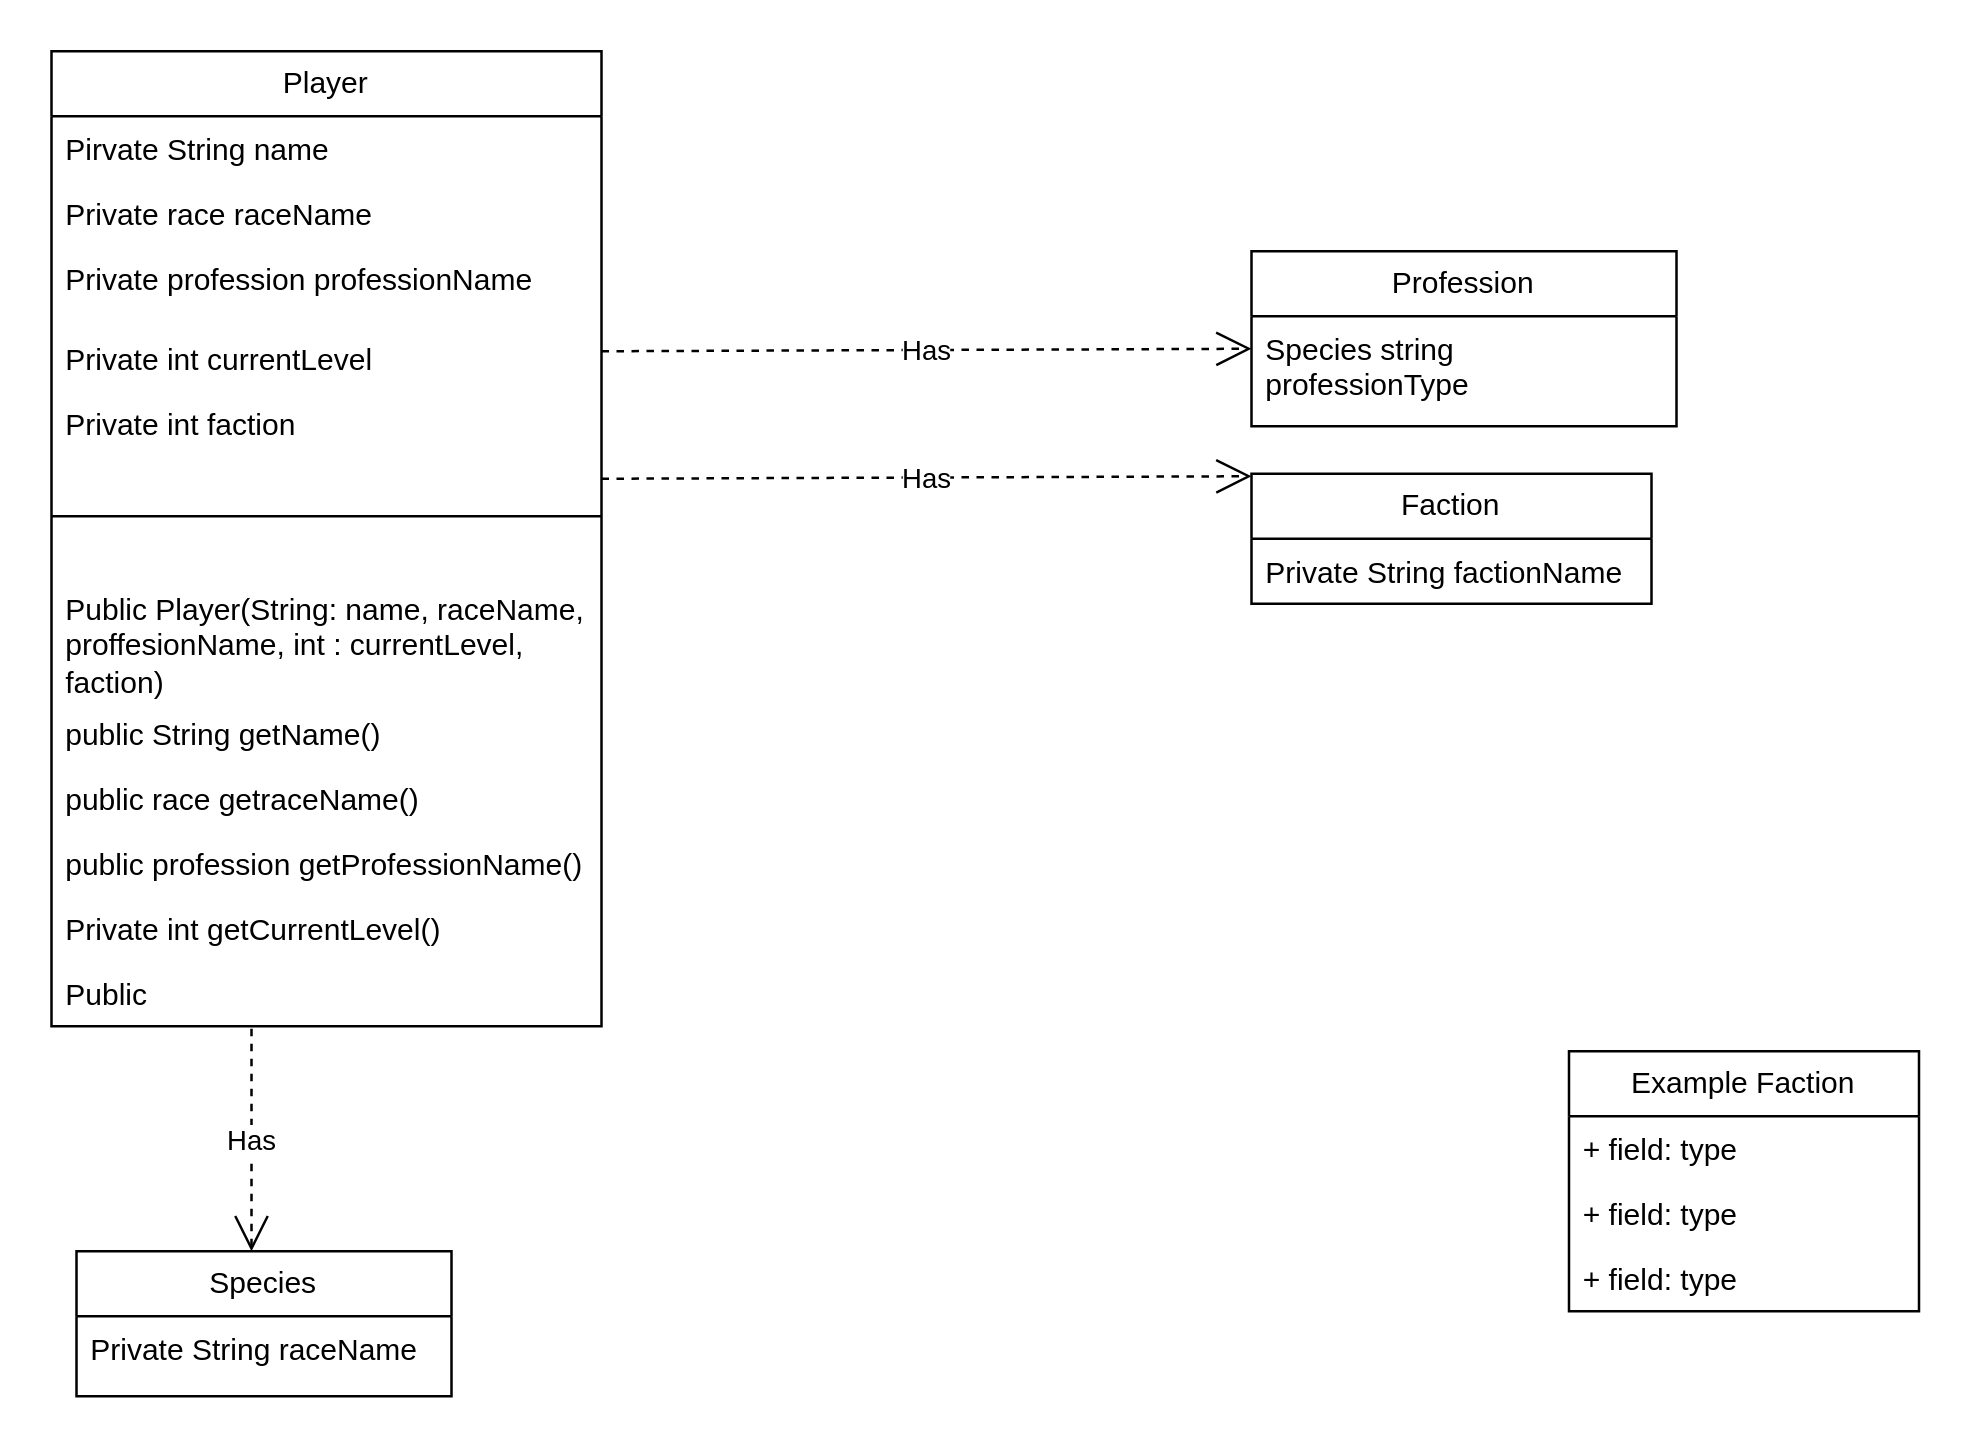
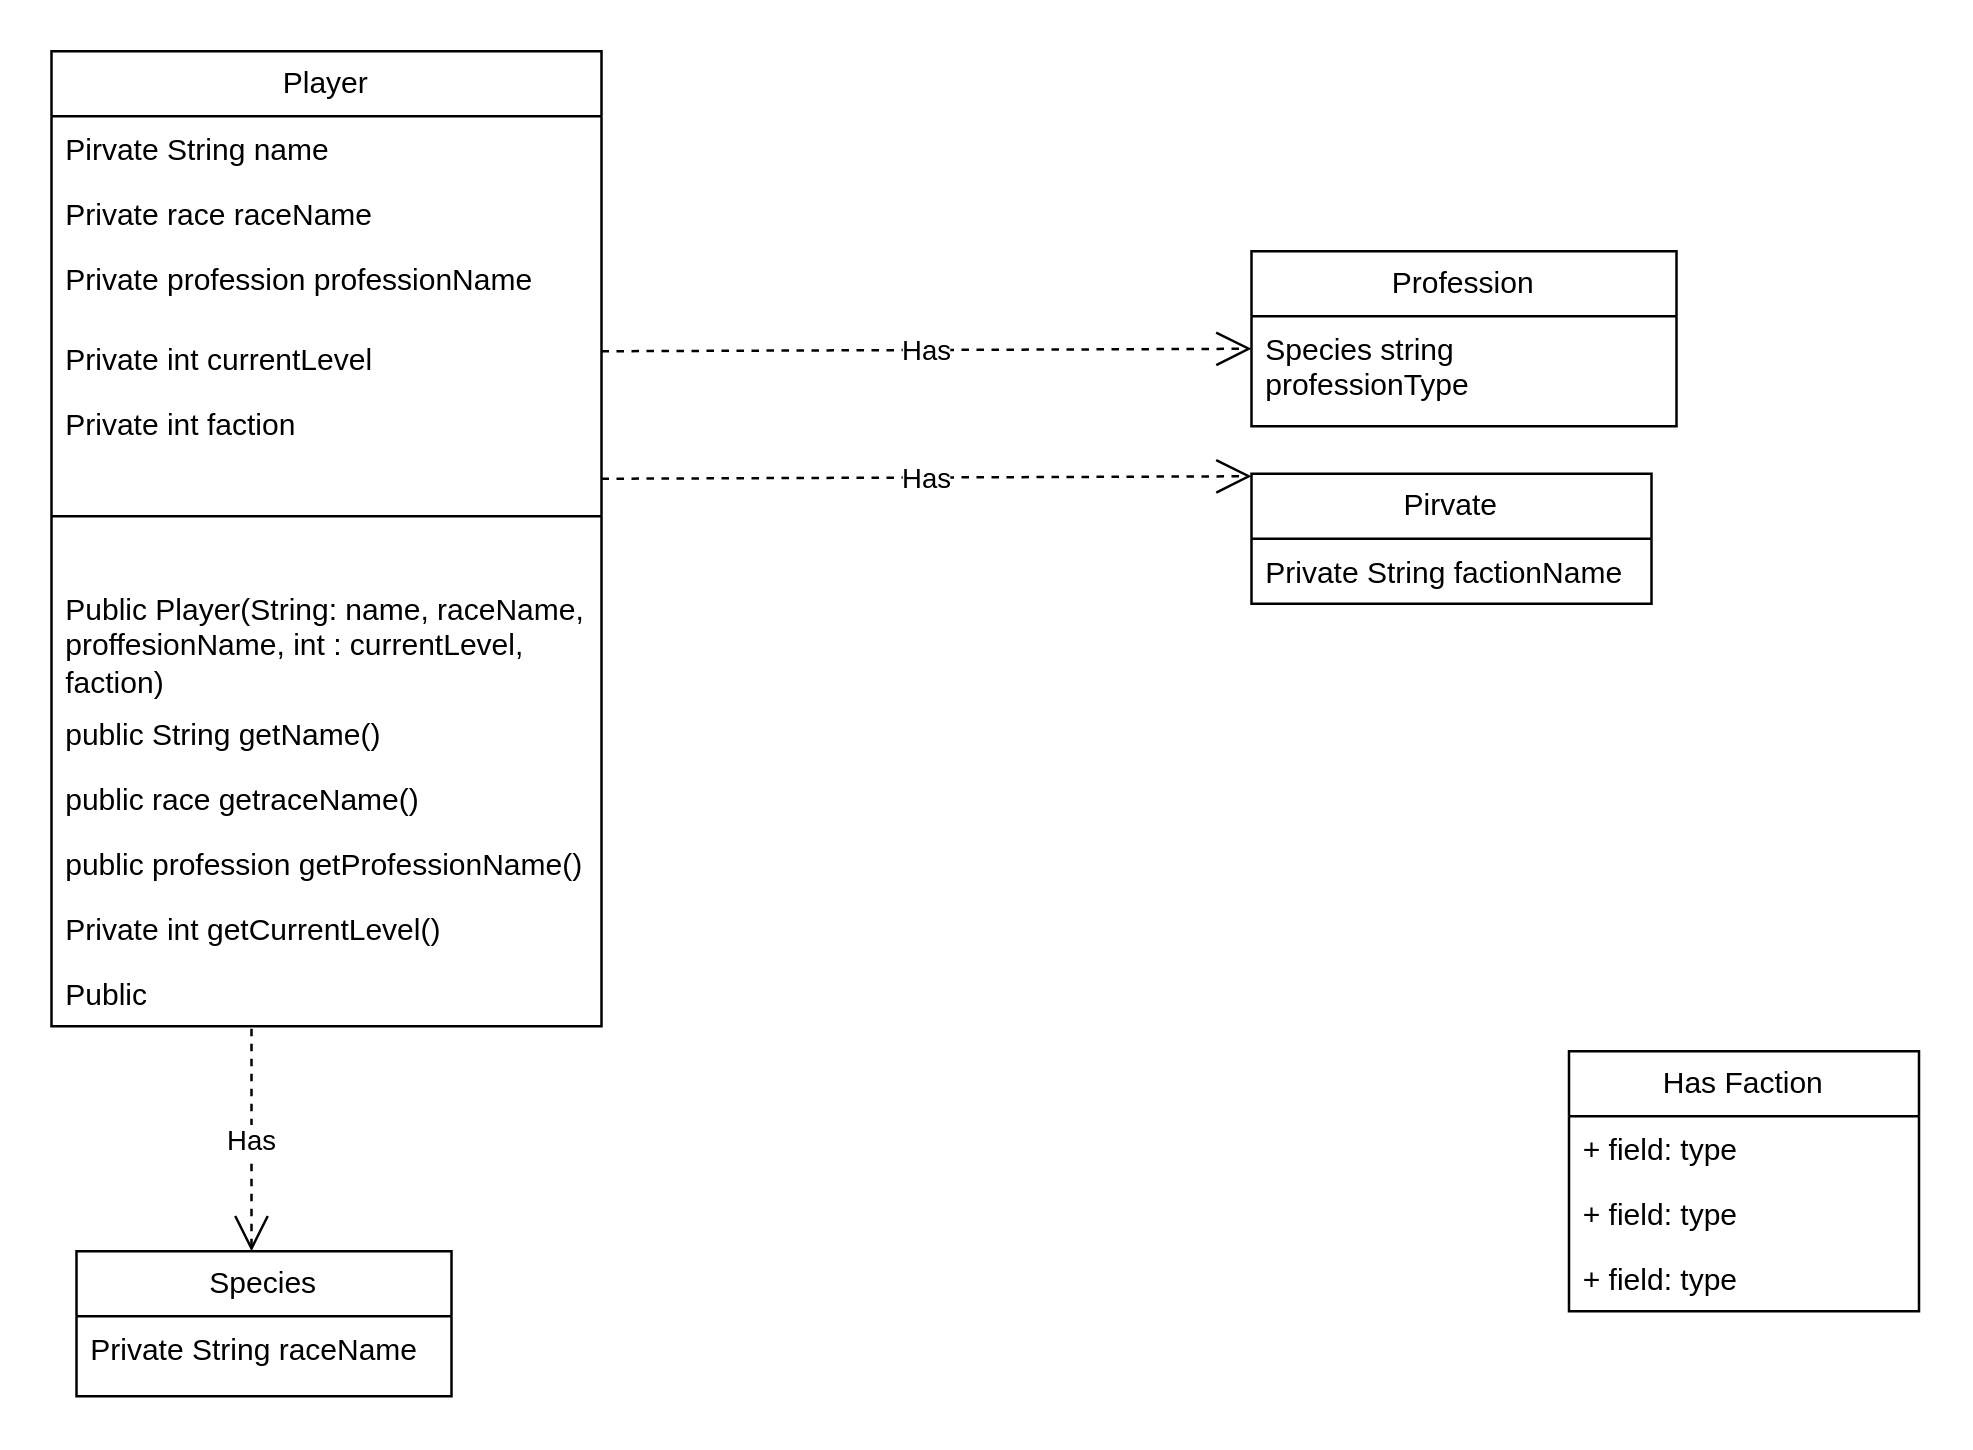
- <mxCell id="15" value="Faction" style="swimlane;fontStyle=0;childLayout=stackLayout;horizontal=1;startSize=26;fillColor=none;horizontalStack=0;resizeParent=1;resizeParentMax=0;resizeLast=0;collapsible=1;marginBottom=0;whiteSpace=wrap;html=1;" parent="1" vertex="1"><mxGeometry x="500" y="189" width="160" height="52" as="geometry" /></mxCell>
+ <mxCell id="15" value="Pirvate" style="swimlane;fontStyle=0;childLayout=stackLayout;horizontal=1;startSize=26;fillColor=none;horizontalStack=0;resizeParent=1;resizeParentMax=0;resizeLast=0;collapsible=1;marginBottom=0;whiteSpace=wrap;html=1;" parent="1" vertex="1"><mxGeometry x="500" y="189" width="160" height="52" as="geometry" /></mxCell>
- <mxCell id="24" value="Example Faction" style="swimlane;fontStyle=0;childLayout=stackLayout;horizontal=1;startSize=26;fillColor=none;horizontalStack=0;resizeParent=1;resizeParentMax=0;resizeLast=0;collapsible=1;marginBottom=0;whiteSpace=wrap;html=1;" vertex="1" parent="1"><mxGeometry x="627" y="420" width="140" height="104" as="geometry" /></mxCell>
+ <mxCell id="24" value="Has Faction" style="swimlane;fontStyle=0;childLayout=stackLayout;horizontal=1;startSize=26;fillColor=none;horizontalStack=0;resizeParent=1;resizeParentMax=0;resizeLast=0;collapsible=1;marginBottom=0;whiteSpace=wrap;html=1;" vertex="1" parent="1"><mxGeometry x="627" y="420" width="140" height="104" as="geometry" /></mxCell>
